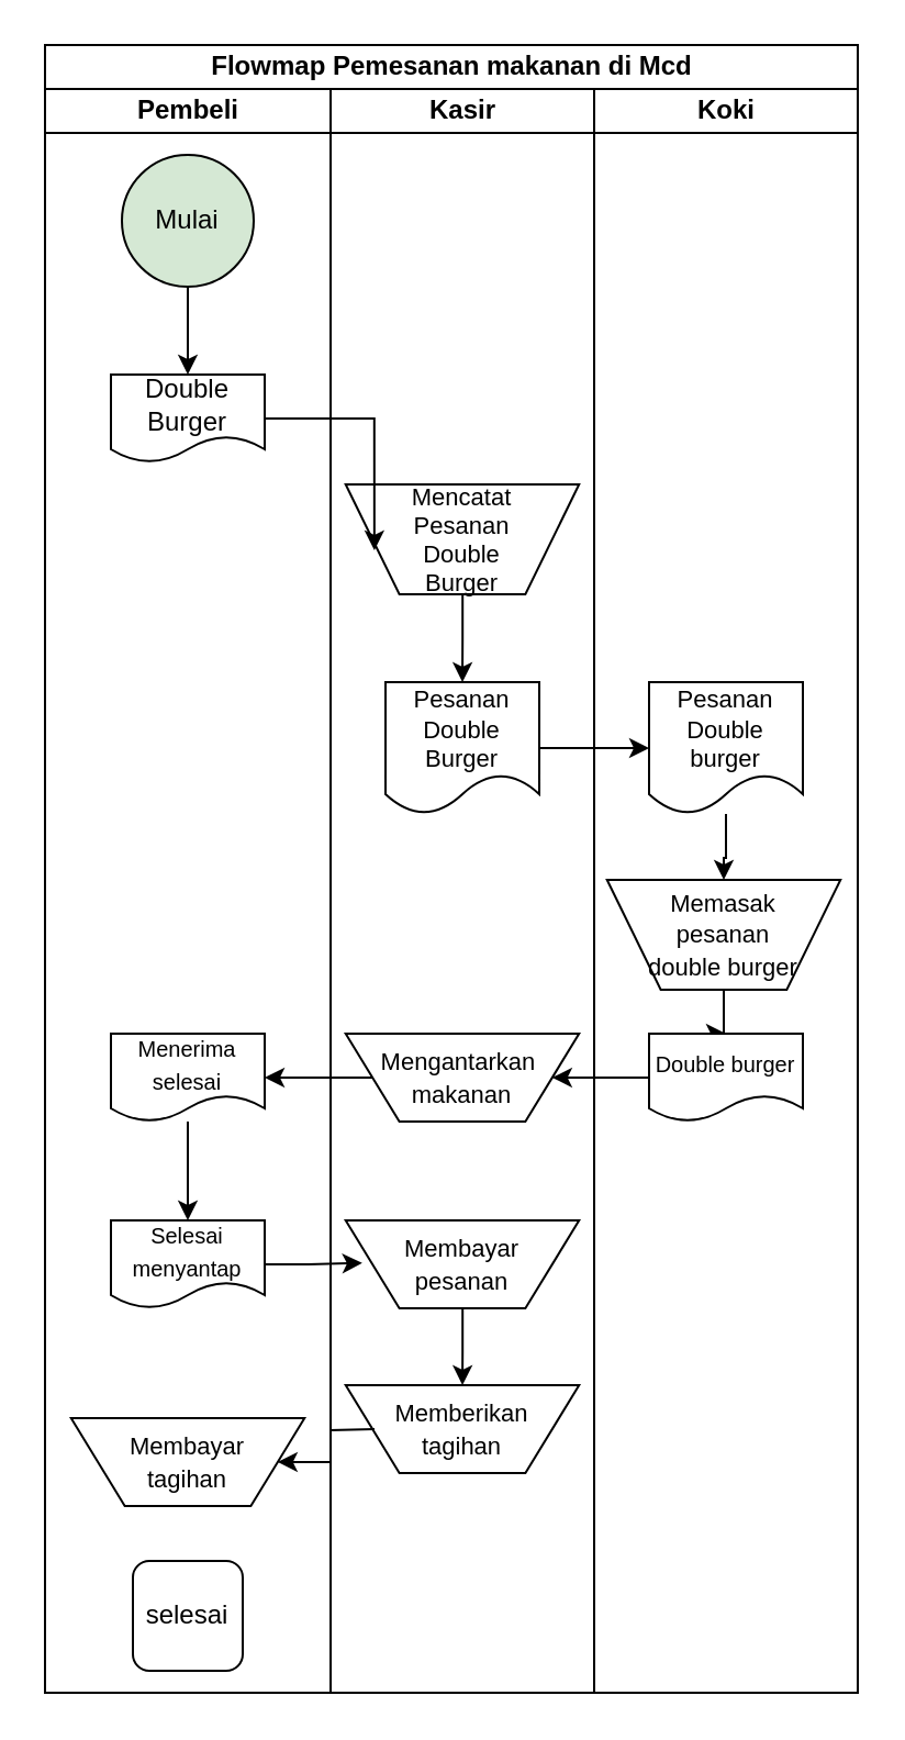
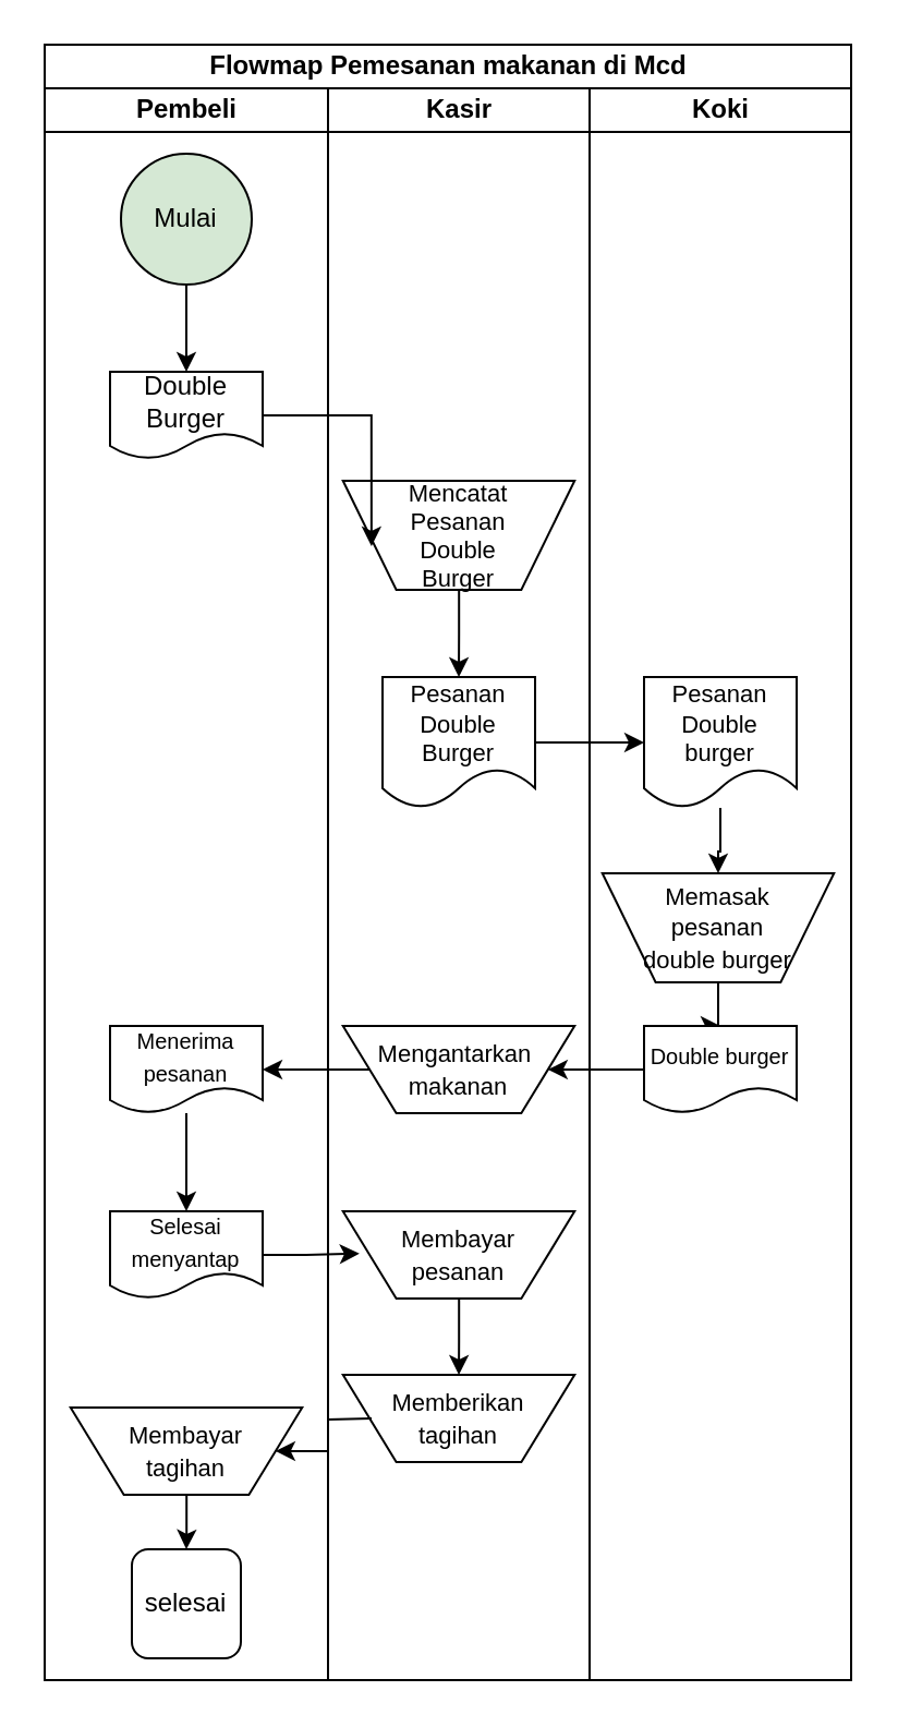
- <mxCell id="8" value="&lt;font size=&quot;1&quot;&gt;Menerima&lt;/font&gt;&lt;div&gt;&lt;font size=&quot;1&quot;&gt;selesai&lt;/font&gt;&lt;/div&gt;" style="shape=document;whiteSpace=wrap;html=1;boundedLbl=1;" vertex="1" parent="3"><mxGeometry x="30.0" y="430" width="70" height="40" as="geometry" /></mxCell>
+ <mxCell id="8" value="&lt;font size=&quot;1&quot;&gt;Menerima&lt;/font&gt;&lt;div&gt;&lt;font size=&quot;1&quot;&gt;pesanan&lt;/font&gt;&lt;/div&gt;" style="shape=document;whiteSpace=wrap;html=1;boundedLbl=1;" vertex="1" parent="3"><mxGeometry x="30.0" y="430" width="70" height="40" as="geometry" /></mxCell>
+ <mxCell id="10" style="edgeStyle=orthogonalEdgeStyle;rounded=0;orthogonalLoop=1;jettySize=auto;html=1;entryX=0.5;entryY=0;entryDx=0;entryDy=0;" edge="1" parent="3" source="11" target="12"><mxGeometry relative="1" as="geometry" /></mxCell>
